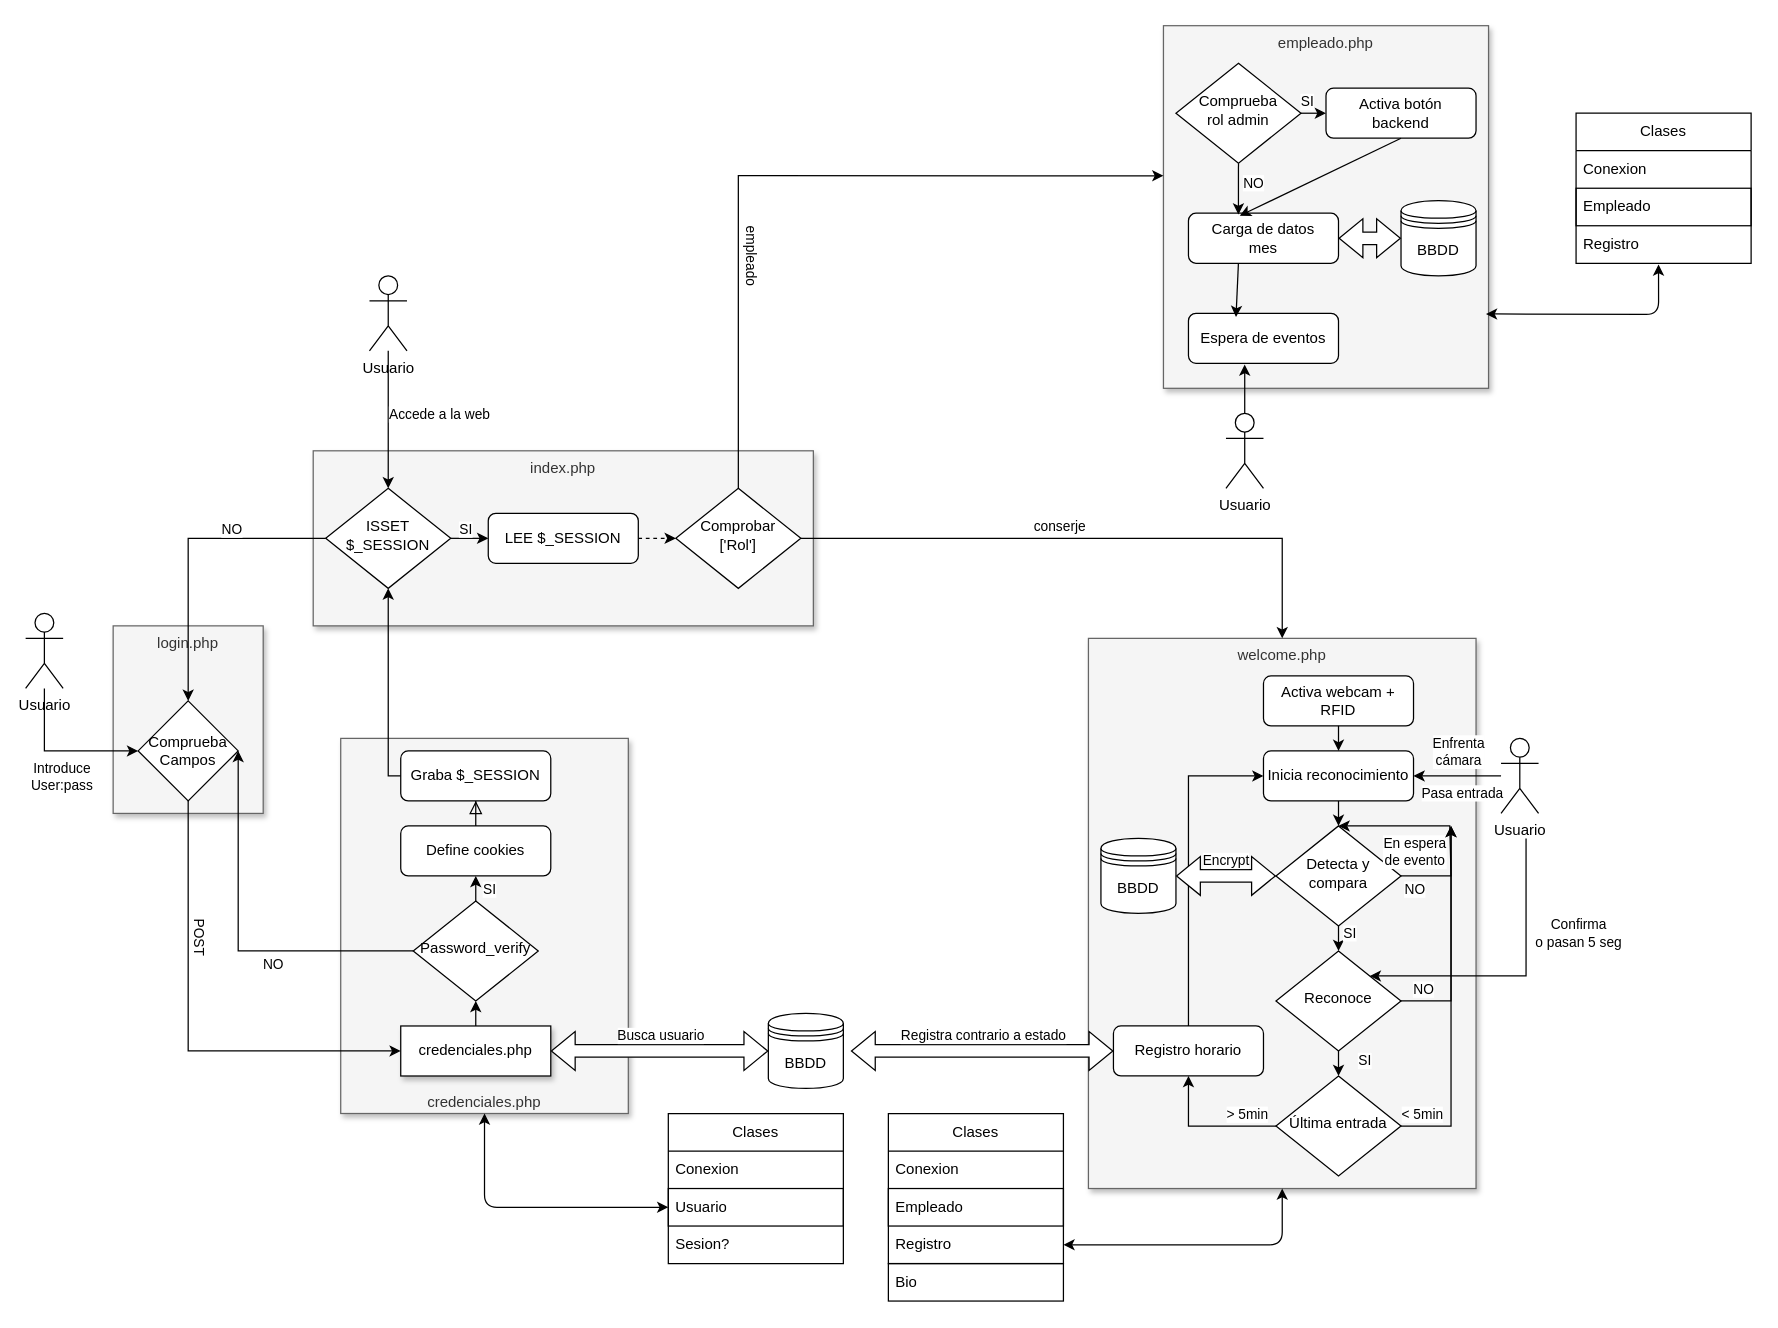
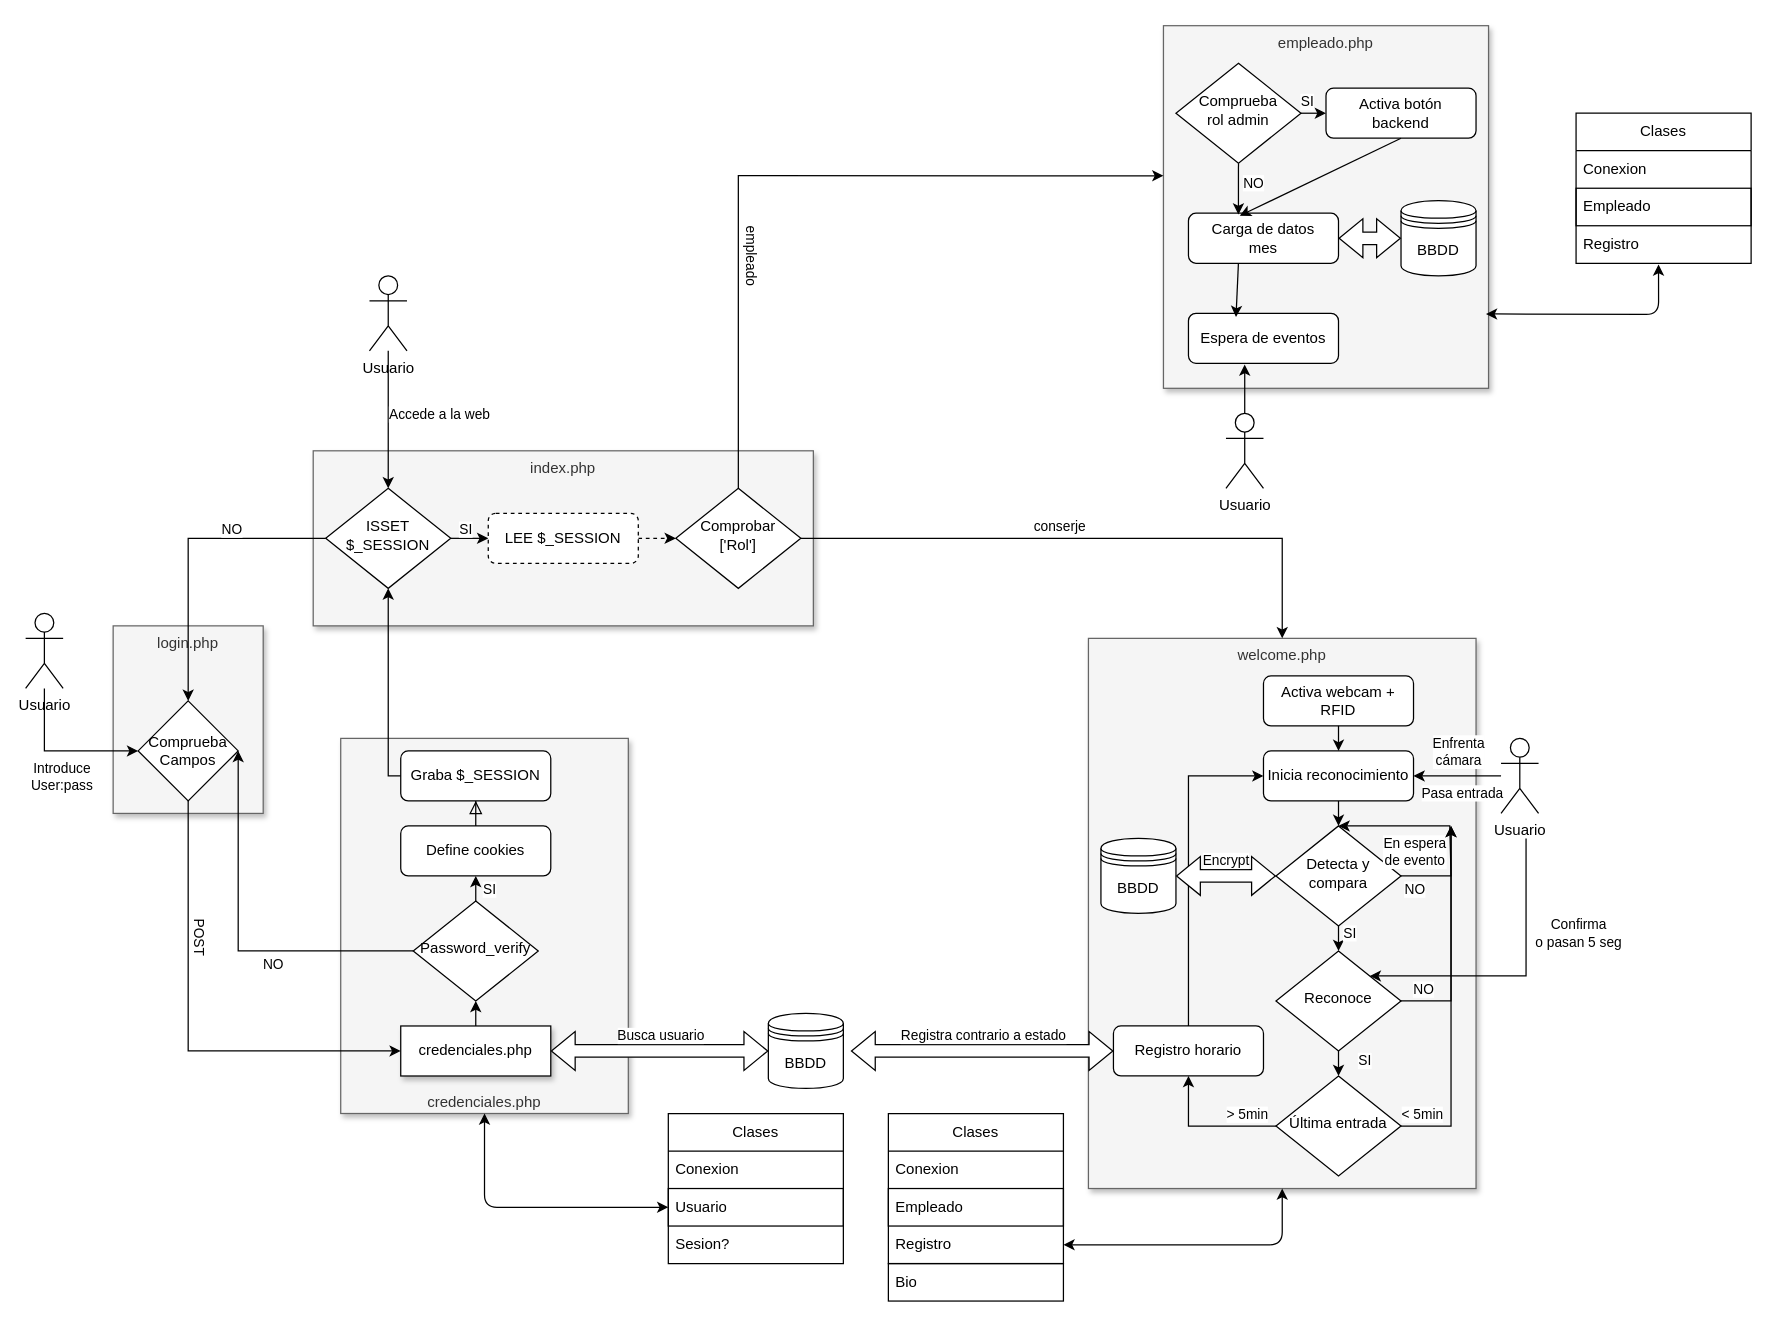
- <mxCell id="22" value="LEE $_SESSION" style="rounded=1;whiteSpace=wrap;html=1;" parent="1" vertex="1"><mxGeometry x="390" y="410" width="120" height="40" as="geometry" /></mxCell>
+ <mxCell id="22" value="LEE $_SESSION" style="rounded=1;whiteSpace=wrap;html=1;dashed=1;" parent="1" vertex="1"><mxGeometry x="390" y="410" width="120" height="40" as="geometry" /></mxCell>
